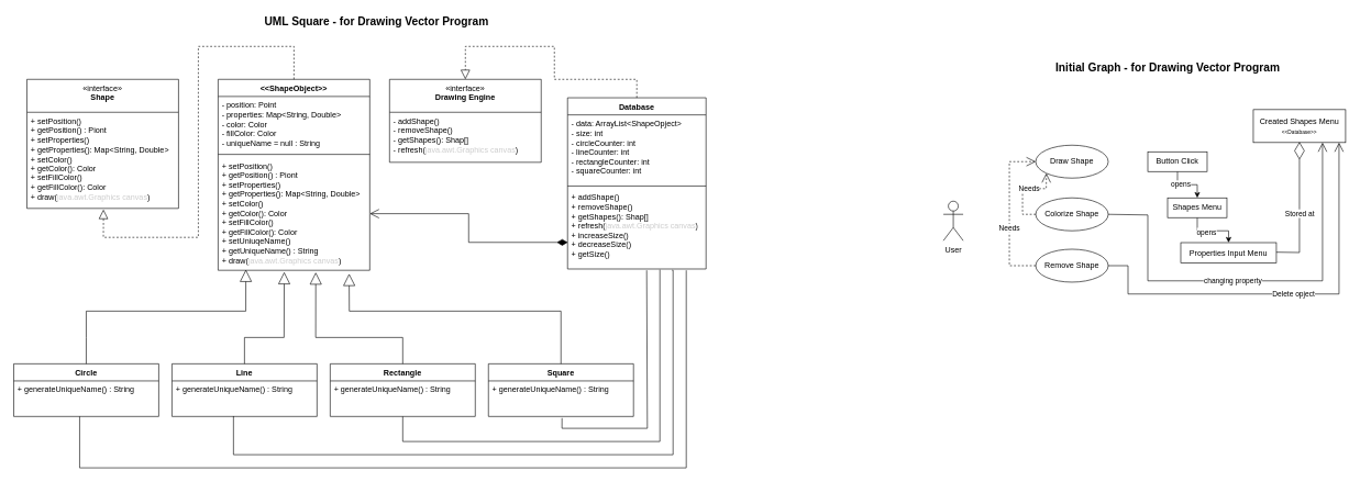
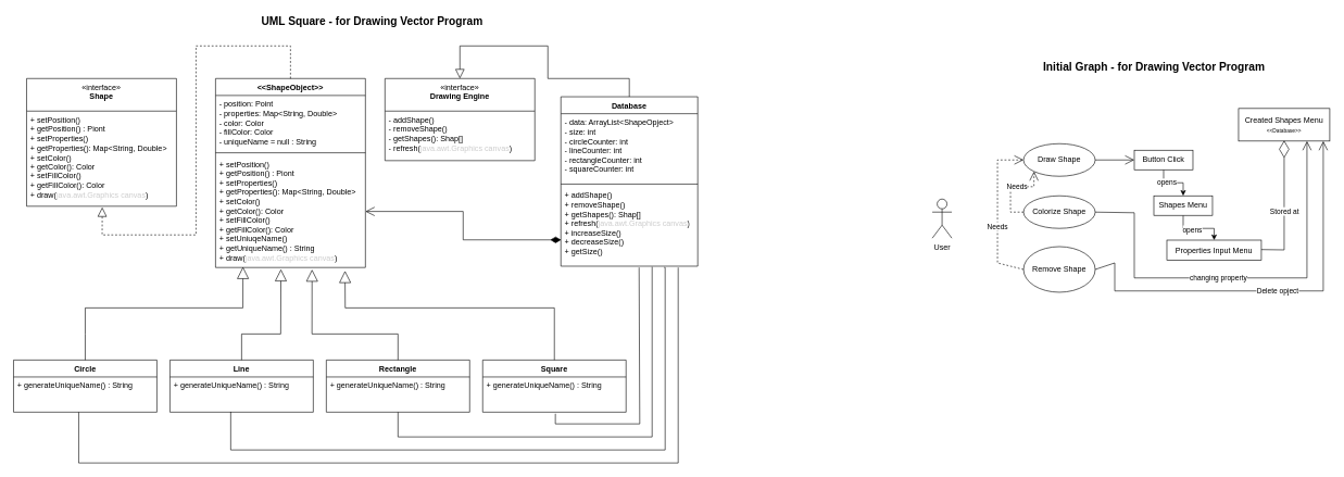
- <mxCell id="48" value="" style="endArrow=block;dashed=1;endFill=0;endSize=12;html=1;rounded=0;exitX=0.5;exitY=0;exitDx=0;exitDy=0;entryX=0.5;entryY=0;entryDx=0;entryDy=0;" edge="1" parent="1" source="34" target="32"><mxGeometry width="160" relative="1" as="geometry"><mxPoint x="500" y="390" as="sourcePoint" /><mxPoint x="660" y="390" as="targetPoint" /><Array as="points"><mxPoint x="965" y="120" /><mxPoint x="840" y="120" /><mxPoint x="840" y="70" /><mxPoint x="705" y="70" /></Array></mxGeometry></mxCell>
+ <mxCell id="48" value="" style="endArrow=block;dashed=0;endFill=0;endSize=12;html=1;rounded=0;exitX=0.5;exitY=0;exitDx=0;exitDy=0;entryX=0.5;entryY=0;entryDx=0;entryDy=0;" edge="1" parent="1" source="34" target="32"><mxGeometry width="160" relative="1" as="geometry"><mxPoint x="500" y="390" as="sourcePoint" /><mxPoint x="660" y="390" as="targetPoint" /><Array as="points"><mxPoint x="965" y="120" /><mxPoint x="840" y="120" /><mxPoint x="840" y="70" /><mxPoint x="705" y="70" /></Array></mxGeometry></mxCell>
+ <mxCell id="13" value="" style="endArrow=open;endFill=1;endSize=12;html=1;rounded=0;exitX=1;exitY=0.5;exitDx=0;exitDy=0;entryX=0;entryY=0.5;entryDx=0;entryDy=0;" parent="1" source="3" target="8" edge="1"><mxGeometry width="160" relative="1" as="geometry"><mxPoint x="1360" y="276" as="sourcePoint" /><mxPoint x="1520" y="276" as="targetPoint" /><Array as="points" /></mxGeometry></mxCell>
- <mxCell id="5" value="Remove Shape" style="ellipse;whiteSpace=wrap;html=1;" parent="1" vertex="1"><mxGeometry x="1570" y="378" width="110" height="50" as="geometry" /></mxCell>
+ <mxCell id="5" value="Remove Shape" style="ellipse;whiteSpace=wrap;html=1;" parent="1" vertex="1"><mxGeometry x="1570" y="378" width="110" height="70" as="geometry" /></mxCell>
